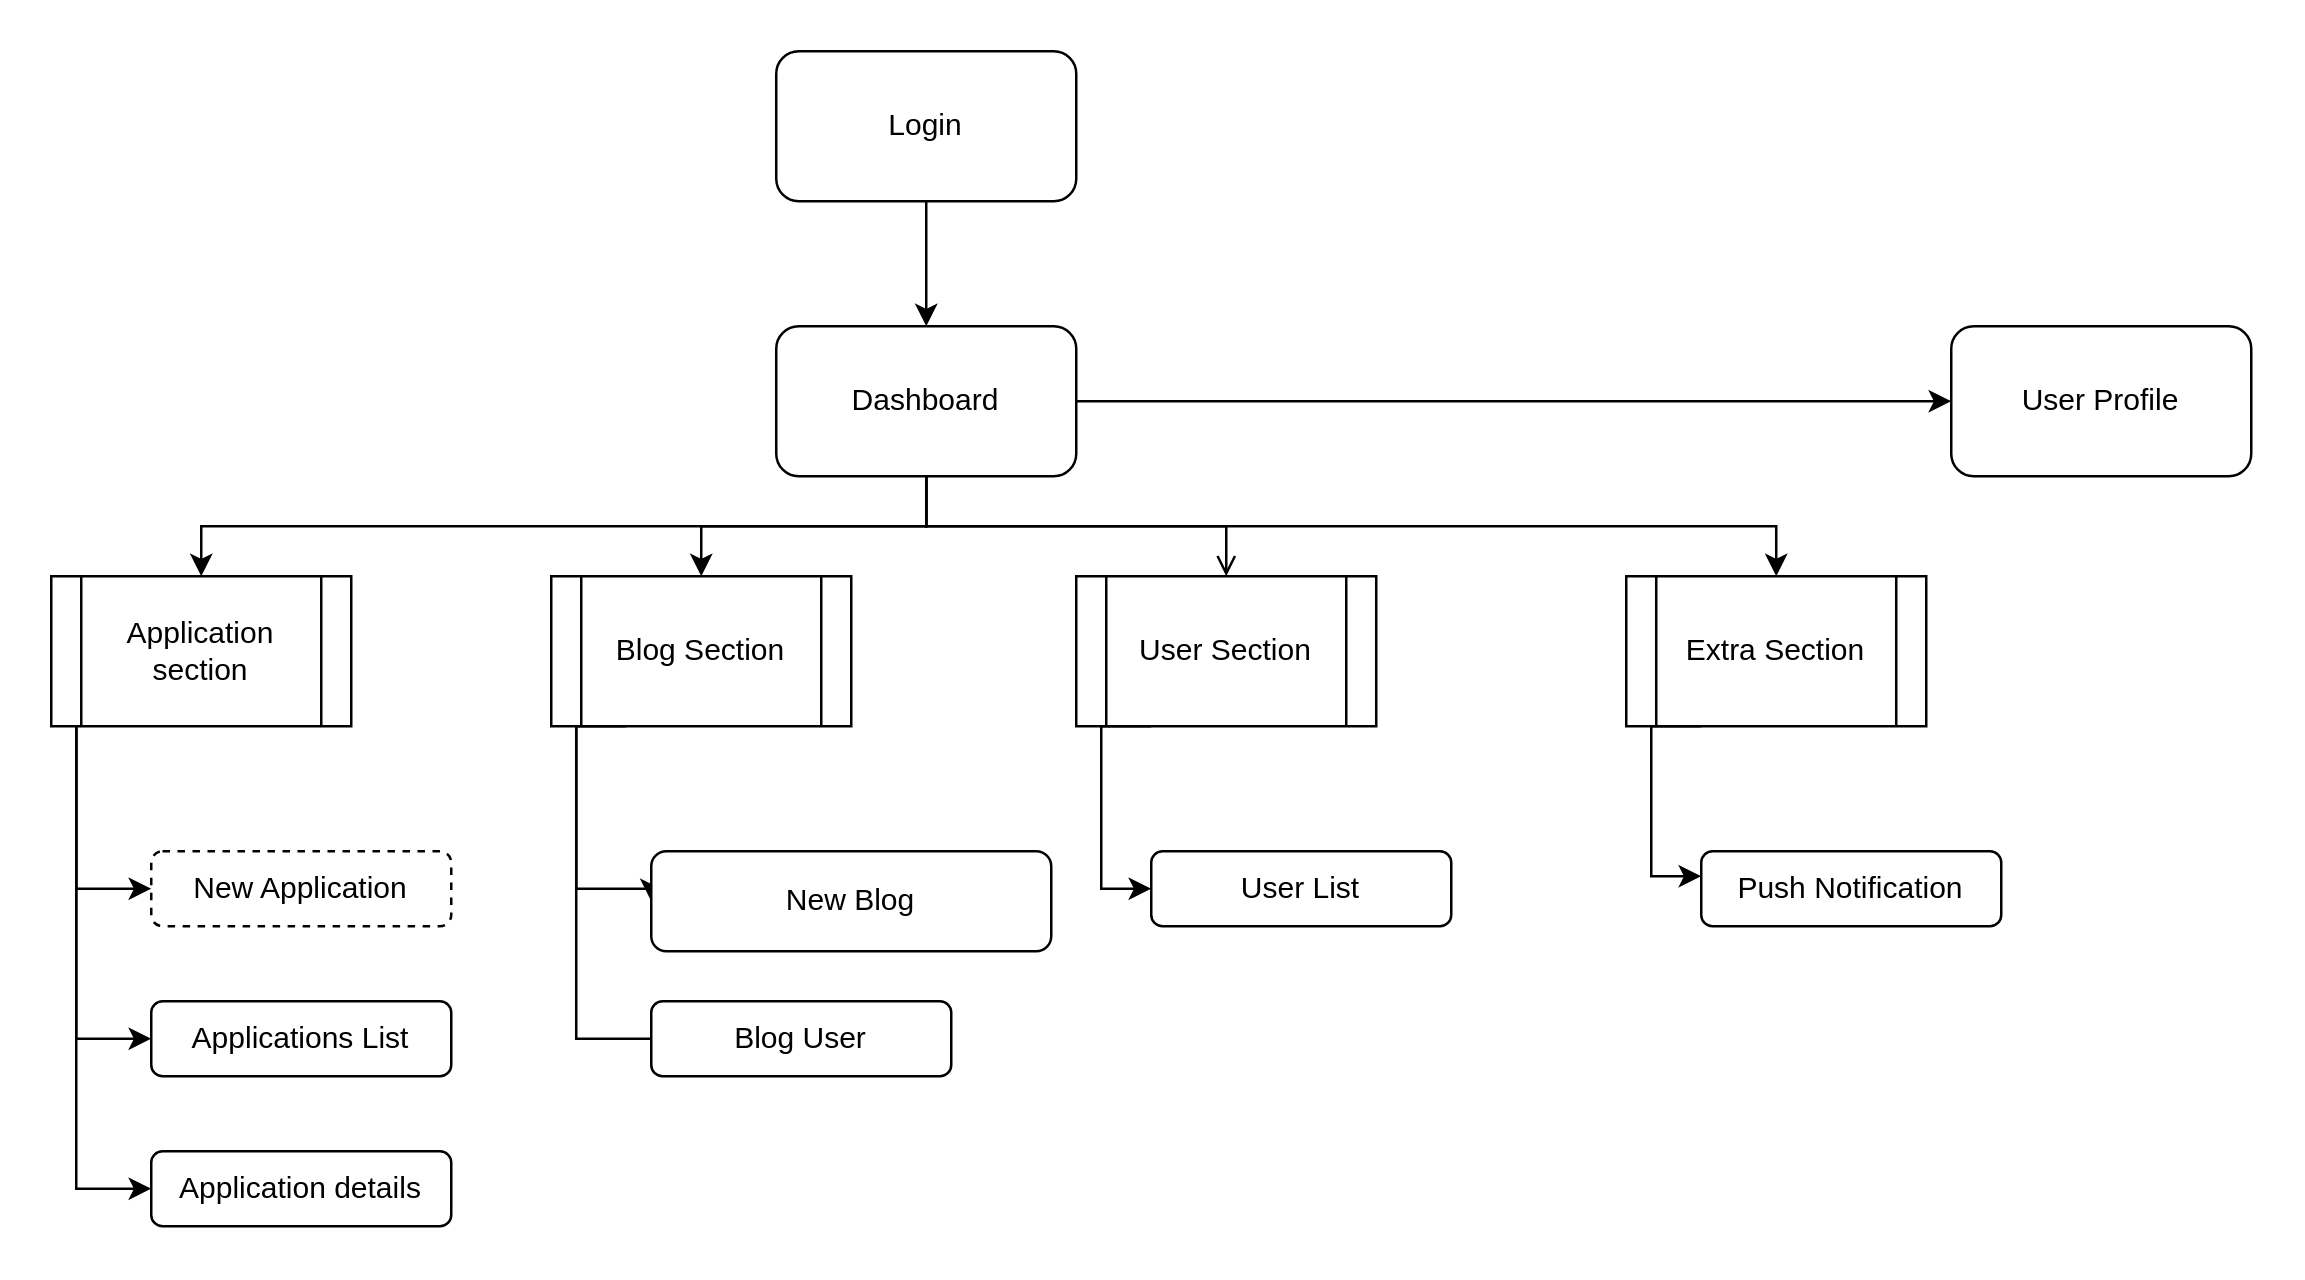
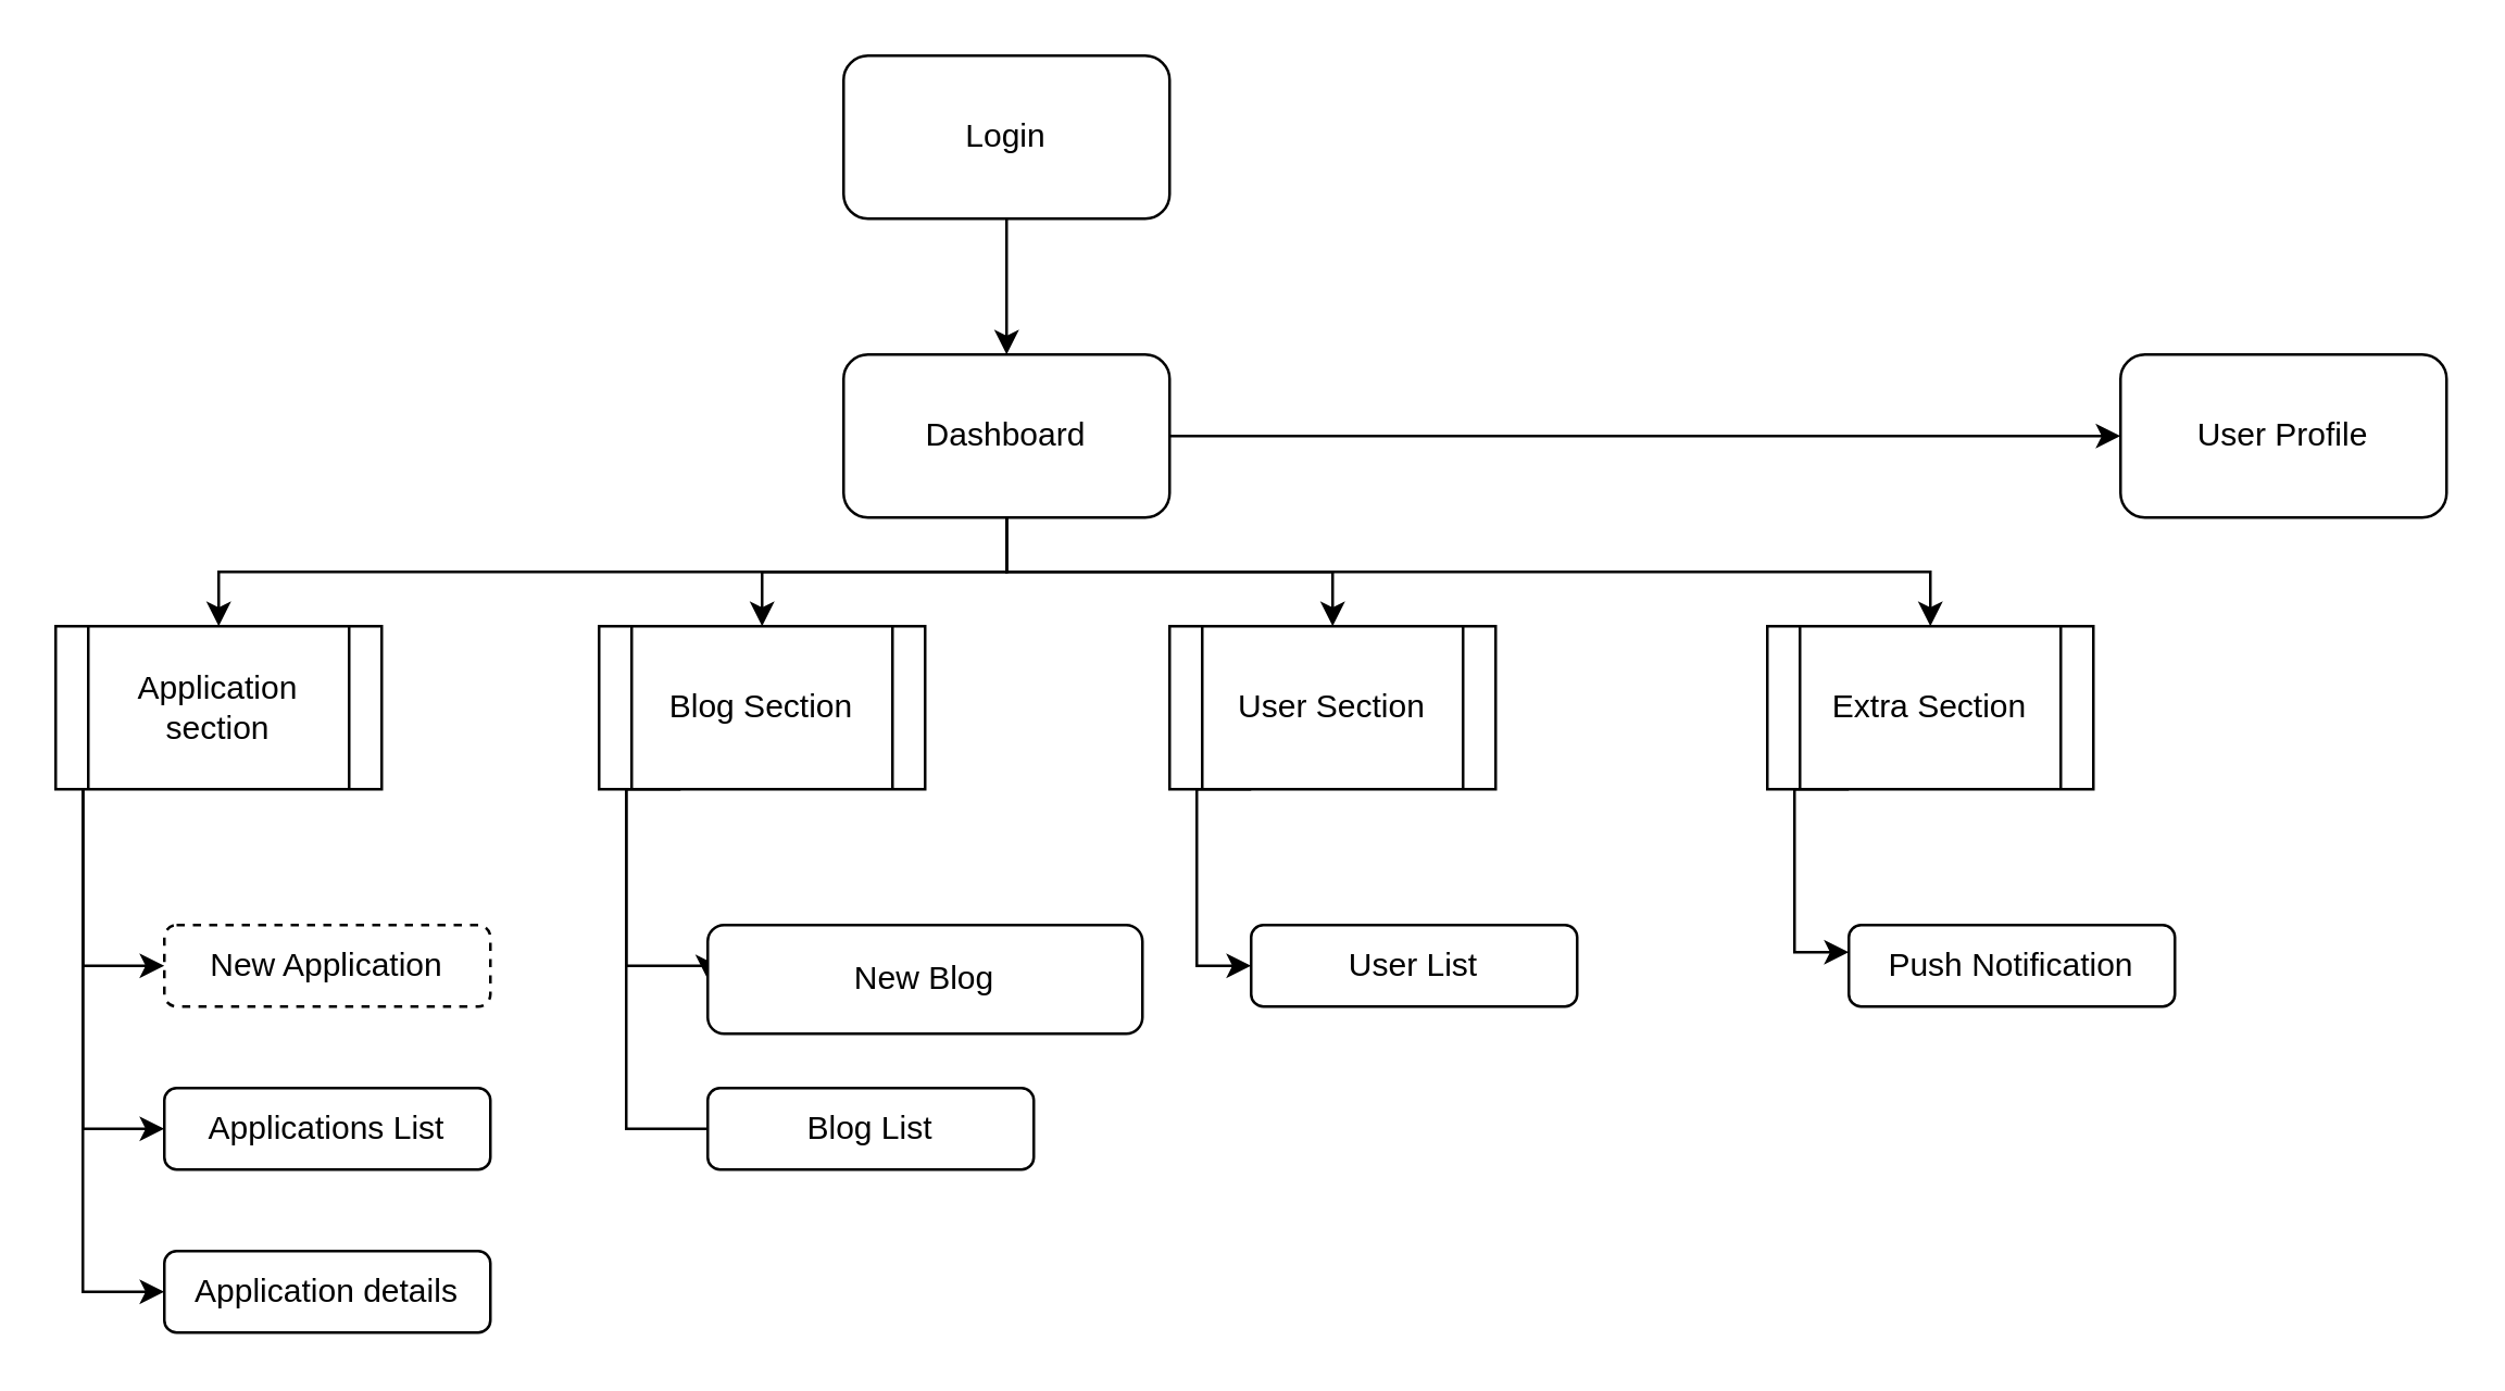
- <mxCell id="6" style="edgeStyle=orthogonalEdgeStyle;rounded=0;orthogonalLoop=1;jettySize=auto;html=1;endArrow=open;" edge="1" parent="1" source="8" target="17"><mxGeometry relative="1" as="geometry" /></mxCell>
+ <mxCell id="6" style="edgeStyle=orthogonalEdgeStyle;rounded=0;orthogonalLoop=1;jettySize=auto;html=1;" edge="1" parent="1" source="8" target="17"><mxGeometry relative="1" as="geometry" /></mxCell>
- <mxCell id="24" value="Blog User" style="rounded=1;whiteSpace=wrap;html=1;" vertex="1" parent="1"><mxGeometry x="260" y="400" width="120" height="30" as="geometry" /></mxCell>
+ <mxCell id="24" value="Blog List" style="rounded=1;whiteSpace=wrap;html=1;" vertex="1" parent="1"><mxGeometry x="260" y="400" width="120" height="30" as="geometry" /></mxCell>
